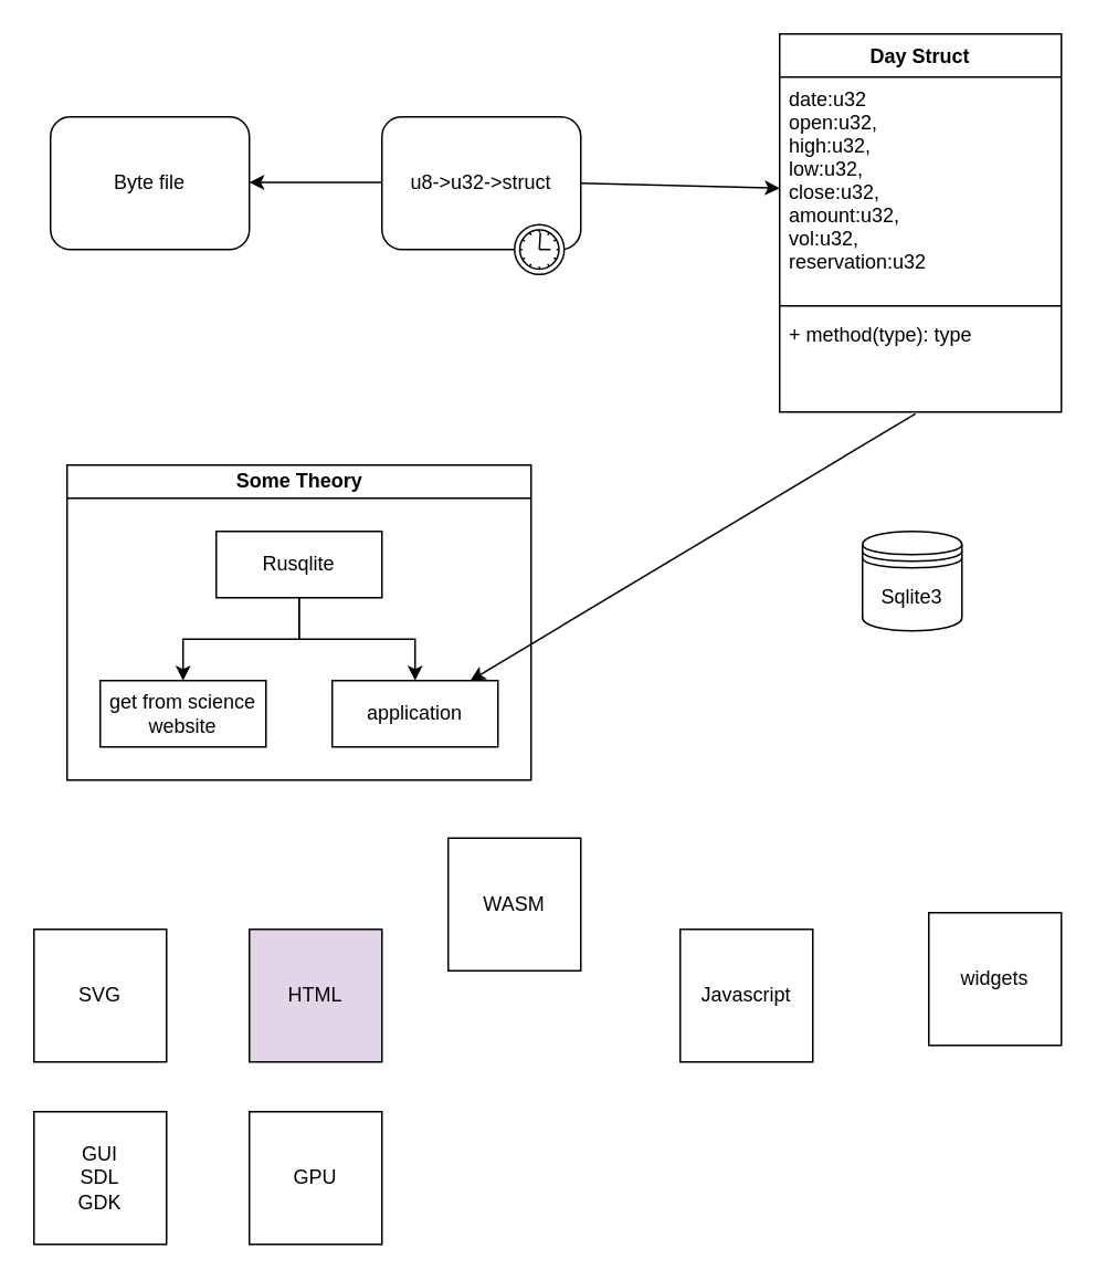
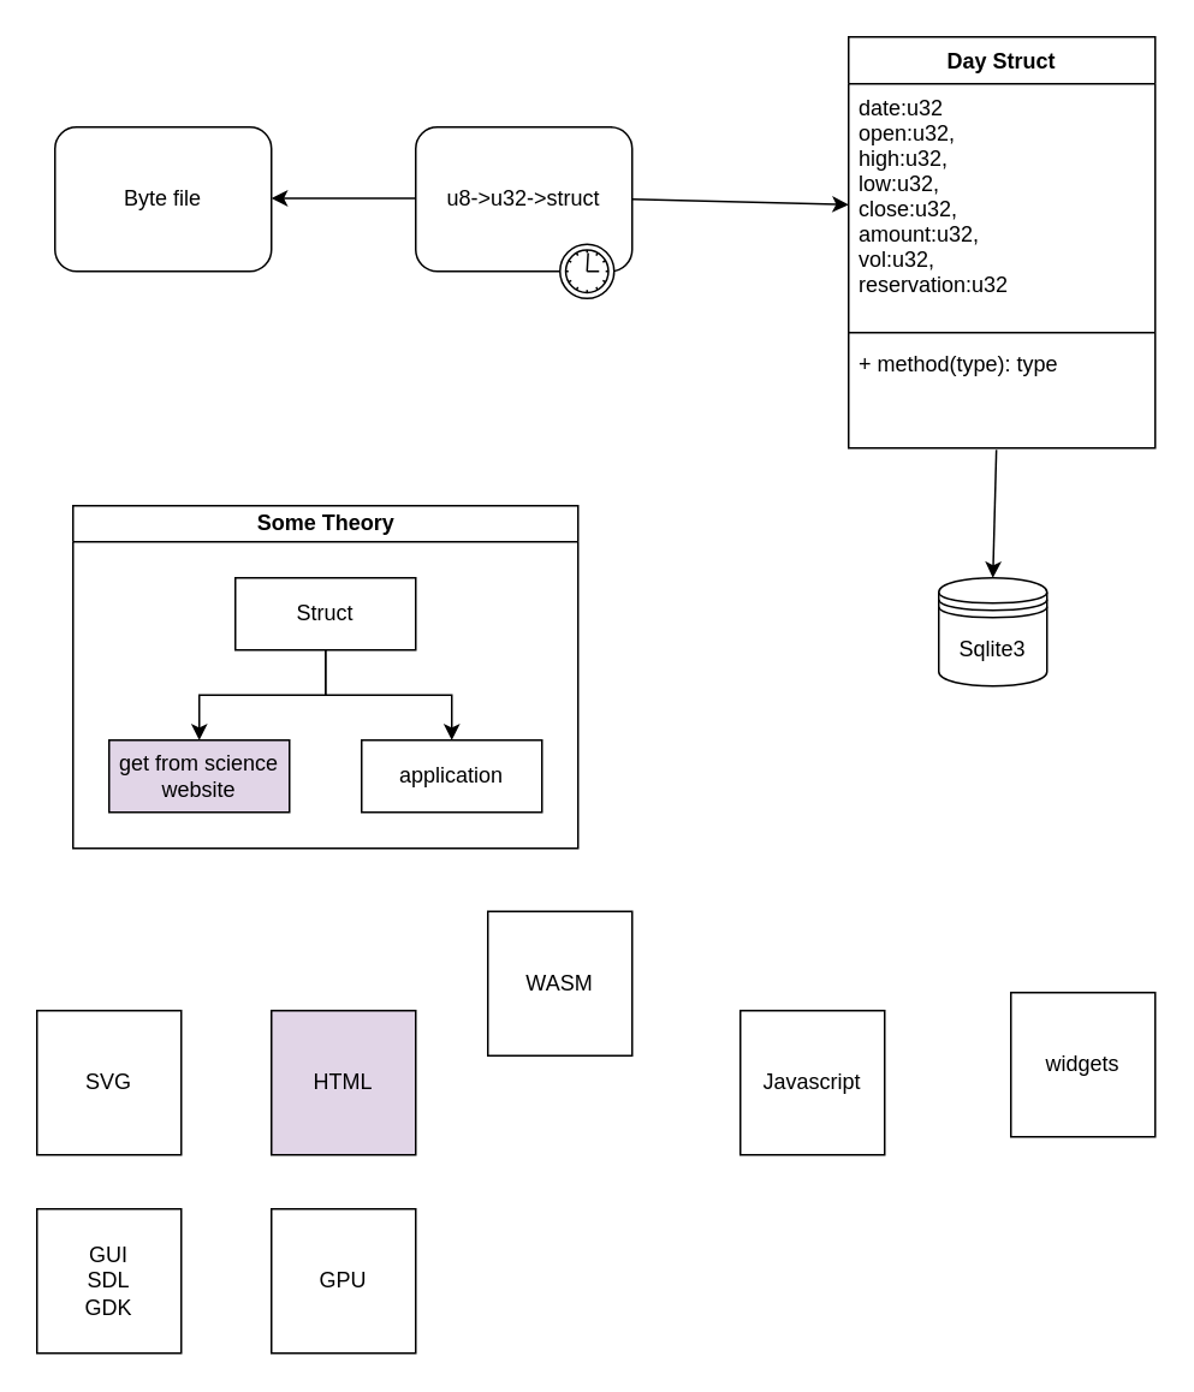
- <mxCell id="17" value="" style="endArrow=classic;html=1;fontFamily=Helvetica;exitX=0.482;exitY=1.017;exitDx=0;exitDy=0;exitPerimeter=0;" parent="1" source="16" target="11" edge="1"><mxGeometry width="50" height="50" relative="1" as="geometry"><mxPoint x="290" y="390" as="sourcePoint" /><mxPoint x="340" y="340" as="targetPoint" /></mxGeometry></mxCell>
+ <mxCell id="17" value="" style="endArrow=classic;html=1;fontFamily=Helvetica;entryX=0.5;entryY=0;entryDx=0;entryDy=0;exitX=0.482;exitY=1.017;exitDx=0;exitDy=0;exitPerimeter=0;" parent="1" source="16" target="6" edge="1"><mxGeometry width="50" height="50" relative="1" as="geometry"><mxPoint x="290" y="390" as="sourcePoint" /><mxPoint x="340" y="340" as="targetPoint" /></mxGeometry></mxCell>
- <mxCell id="8" value="Rusqlite" style="whiteSpace=wrap;html=1;" parent="7" vertex="1"><mxGeometry x="90" y="40" width="100" height="40" as="geometry" /></mxCell>
+ <mxCell id="8" value="Struct" style="whiteSpace=wrap;html=1;" parent="7" vertex="1"><mxGeometry x="90" y="40" width="100" height="40" as="geometry" /></mxCell>
- <mxCell id="9" value="get from science website" style="whiteSpace=wrap;html=1;" parent="7" vertex="1"><mxGeometry x="20" y="130" width="100" height="40" as="geometry" /></mxCell>
+ <mxCell id="9" value="get from science website" style="whiteSpace=wrap;html=1;fillColor=#e1d5e7;" parent="7" vertex="1"><mxGeometry x="20" y="130" width="100" height="40" as="geometry" /></mxCell>
